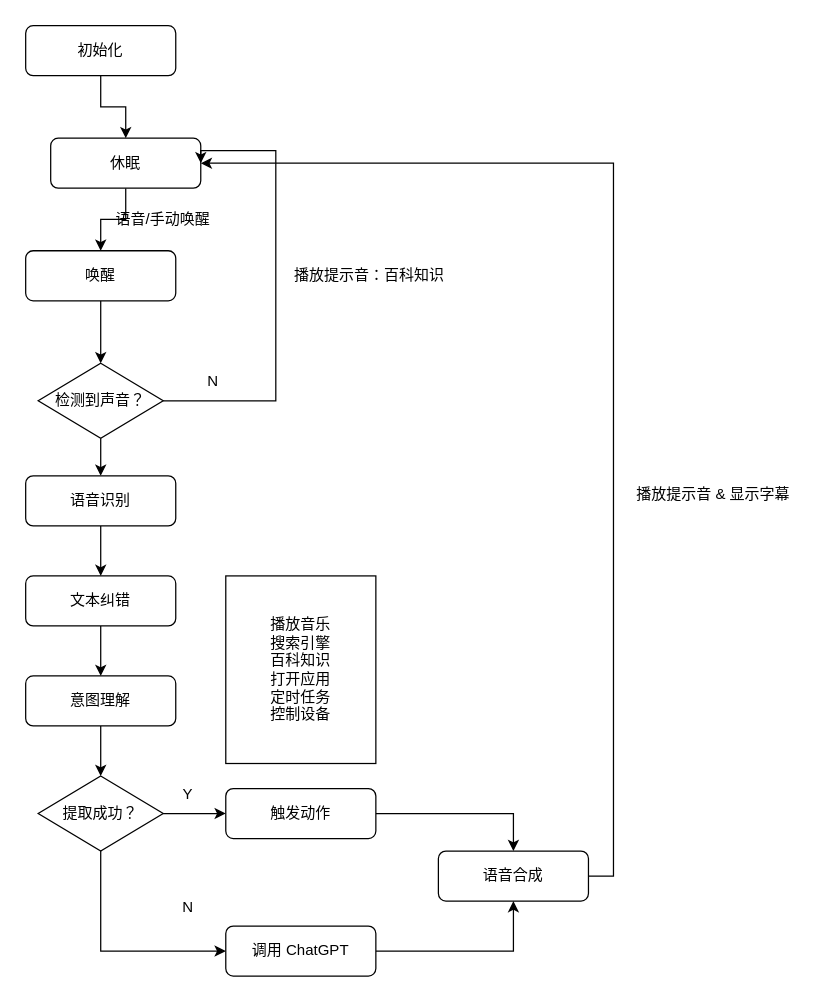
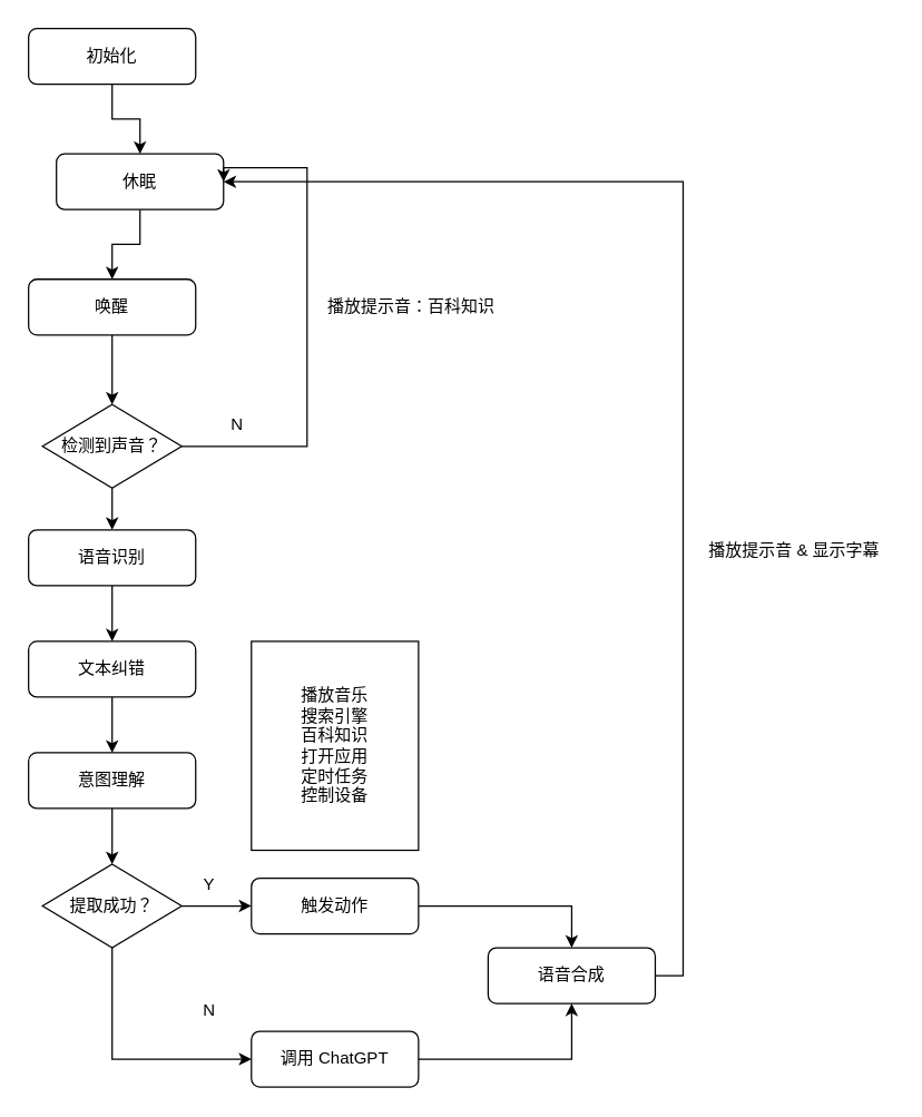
- <mxCell id="11" value="语音/手动唤醒" style="text;html=1;strokeColor=none;fillColor=none;align=center;verticalAlign=middle;whiteSpace=wrap;rounded=0;" vertex="1" parent="1"><mxGeometry x="70" y="160" width="120" height="30" as="geometry" /></mxCell>
